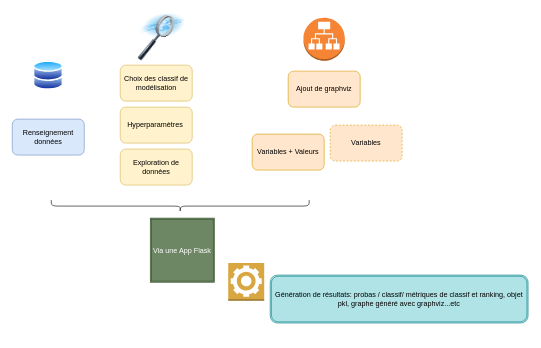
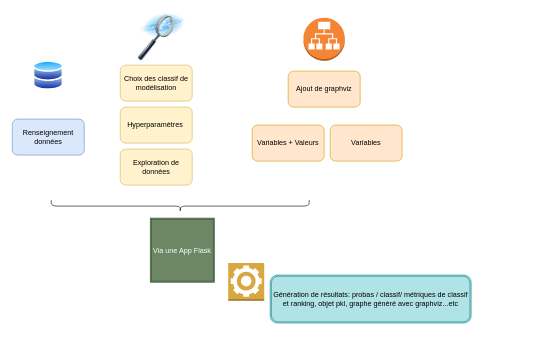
- <mxCell id="8" value="Variables" style="rounded=1;whiteSpace=wrap;html=1;fillColor=#ffe6cc;strokeColor=#d79b00;dashed=1;" parent="1" vertex="1"><mxGeometry x="550" y="208" width="120" height="60" as="geometry" /></mxCell>
+ <mxCell id="8" value="Variables" style="rounded=1;whiteSpace=wrap;html=1;fillColor=#ffe6cc;strokeColor=#d79b00;" parent="1" vertex="1"><mxGeometry x="550" y="208" width="120" height="60" as="geometry" /></mxCell>
- <mxCell id="7" value="Variables + Valeurs" style="rounded=1;whiteSpace=wrap;html=1;fillColor=#ffe6cc;strokeColor=#d79b00;" parent="1" vertex="1"><mxGeometry x="420" y="223" width="120" height="60" as="geometry" /></mxCell>
+ <mxCell id="7" value="Variables + Valeurs" style="rounded=1;whiteSpace=wrap;html=1;fillColor=#ffe6cc;strokeColor=#d79b00;" parent="1" vertex="1"><mxGeometry x="420" y="208" width="120" height="60" as="geometry" /></mxCell>
- <mxCell id="15" value="Génération de résultats: probas / classif/ métriques de classif et ranking, objet pkl, graphe généré avec graphviz...etc" style="shape=ext;double=1;rounded=1;whiteSpace=wrap;html=1;fillColor=#b0e3e6;strokeColor=#0e8088;" parent="1" vertex="1"><mxGeometry x="450" y="458" width="430" height="80" as="geometry" /></mxCell>
+ <mxCell id="15" value="Génération de résultats: probas / classif/ métriques de classif et ranking, objet pkl, graphe généré avec graphviz...etc" style="shape=ext;double=1;rounded=1;whiteSpace=wrap;html=1;fillColor=#b0e3e6;strokeColor=#0e8088;" parent="1" vertex="1"><mxGeometry x="450" y="458" width="335" height="80" as="geometry" /></mxCell>
